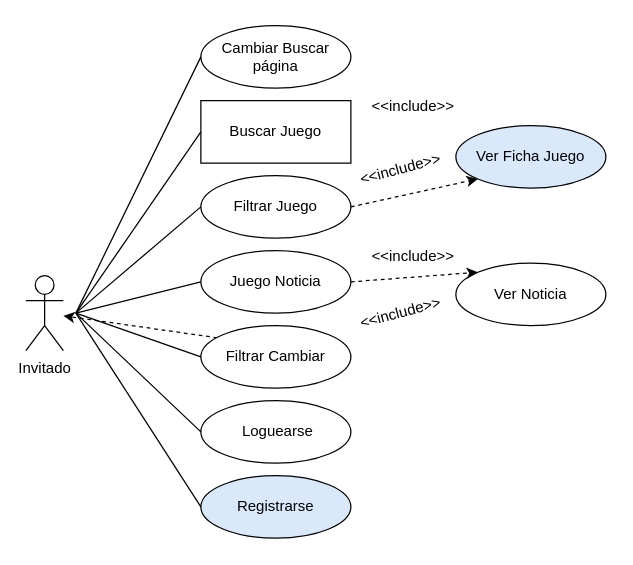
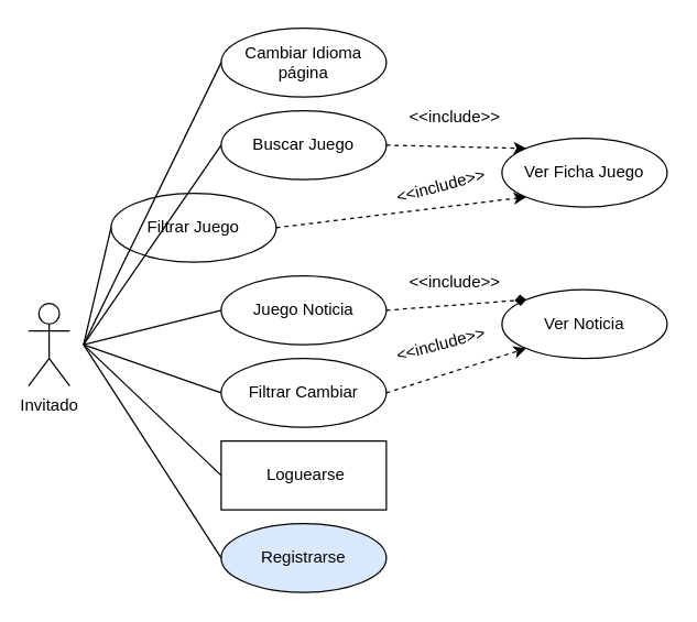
- <mxCell id="21" value="Cambiar Buscar página" style="ellipse;whiteSpace=wrap;html=1;" vertex="1" parent="1"><mxGeometry x="160" y="20" width="120" height="50" as="geometry" /></mxCell>
+ <mxCell id="21" value="Cambiar Idioma página" style="ellipse;whiteSpace=wrap;html=1;" vertex="1" parent="1"><mxGeometry x="160" y="20" width="120" height="50" as="geometry" /></mxCell>
- <mxCell id="4" value="Buscar Juego" style="whiteSpace=wrap;html=1;rounded=0;" vertex="1" parent="1"><mxGeometry x="160" y="80" width="120" height="50" as="geometry" /></mxCell>
+ <mxCell id="4" value="Buscar Juego" style="ellipse;whiteSpace=wrap;html=1;" vertex="1" parent="1"><mxGeometry x="160" y="80" width="120" height="50" as="geometry" /></mxCell>
+ <mxCell id="3" style="edgeStyle=none;rounded=0;orthogonalLoop=1;jettySize=auto;html=1;exitX=1;exitY=0.5;exitDx=0;exitDy=0;entryX=0;entryY=0;entryDx=0;entryDy=0;dashed=1;" edge="1" parent="1" source="4" target="5"><mxGeometry relative="1" as="geometry" /></mxCell>
- <mxCell id="5" value="Ver Ficha Juego" style="ellipse;whiteSpace=wrap;html=1;fillColor=#dae8fc;" vertex="1" parent="1"><mxGeometry x="364" y="100" width="120" height="50" as="geometry" /></mxCell>
+ <mxCell id="5" value="Ver Ficha Juego" style="ellipse;whiteSpace=wrap;html=1;" vertex="1" parent="1"><mxGeometry x="364" y="100" width="120" height="50" as="geometry" /></mxCell>
- <mxCell id="12" value="Filtrar Juego" style="ellipse;whiteSpace=wrap;html=1;" vertex="1" parent="1"><mxGeometry x="160" y="140" width="120" height="50" as="geometry" /></mxCell>
+ <mxCell id="12" value="Filtrar Juego" style="ellipse;whiteSpace=wrap;html=1;" vertex="1" parent="1"><mxGeometry x="80" y="140" width="120" height="50" as="geometry" /></mxCell>
- <mxCell id="7" style="edgeStyle=none;rounded=0;orthogonalLoop=1;jettySize=auto;html=1;exitX=1;exitY=0.5;exitDx=0;exitDy=0;entryX=0;entryY=0;entryDx=0;entryDy=0;dashed=1;" edge="1" parent="1" source="8" target="6"><mxGeometry relative="1" as="geometry" /></mxCell>
+ <mxCell id="7" style="edgeStyle=none;rounded=0;orthogonalLoop=1;jettySize=auto;html=1;exitX=1;exitY=0.5;exitDx=0;exitDy=0;entryX=0;entryY=0;entryDx=0;entryDy=0;dashed=1;endArrow=diamond;" edge="1" parent="1" source="8" target="6"><mxGeometry relative="1" as="geometry" /></mxCell>
- <mxCell id="13" style="edgeStyle=none;rounded=0;orthogonalLoop=1;jettySize=auto;html=1;exitX=1;exitY=0.5;exitDx=0;exitDy=0;dashed=1;" edge="1" parent="1" source="14" target="2"><mxGeometry relative="1" as="geometry" /></mxCell>
+ <mxCell id="13" style="edgeStyle=none;rounded=0;orthogonalLoop=1;jettySize=auto;html=1;exitX=1;exitY=0.5;exitDx=0;exitDy=0;entryX=0;entryY=1;entryDx=0;entryDy=0;dashed=1;" edge="1" parent="1" source="14" target="6"><mxGeometry relative="1" as="geometry" /></mxCell>
- <mxCell id="9" value="&lt;div&gt;&amp;nbsp;Loguearse&lt;/div&gt;" style="ellipse;whiteSpace=wrap;html=1;" vertex="1" parent="1"><mxGeometry x="160" y="320" width="120" height="50" as="geometry" /></mxCell>
+ <mxCell id="9" value="&lt;div&gt;&amp;nbsp;Loguearse&lt;/div&gt;" style="whiteSpace=wrap;html=1;rounded=0;" vertex="1" parent="1"><mxGeometry x="160" y="320" width="120" height="50" as="geometry" /></mxCell>
